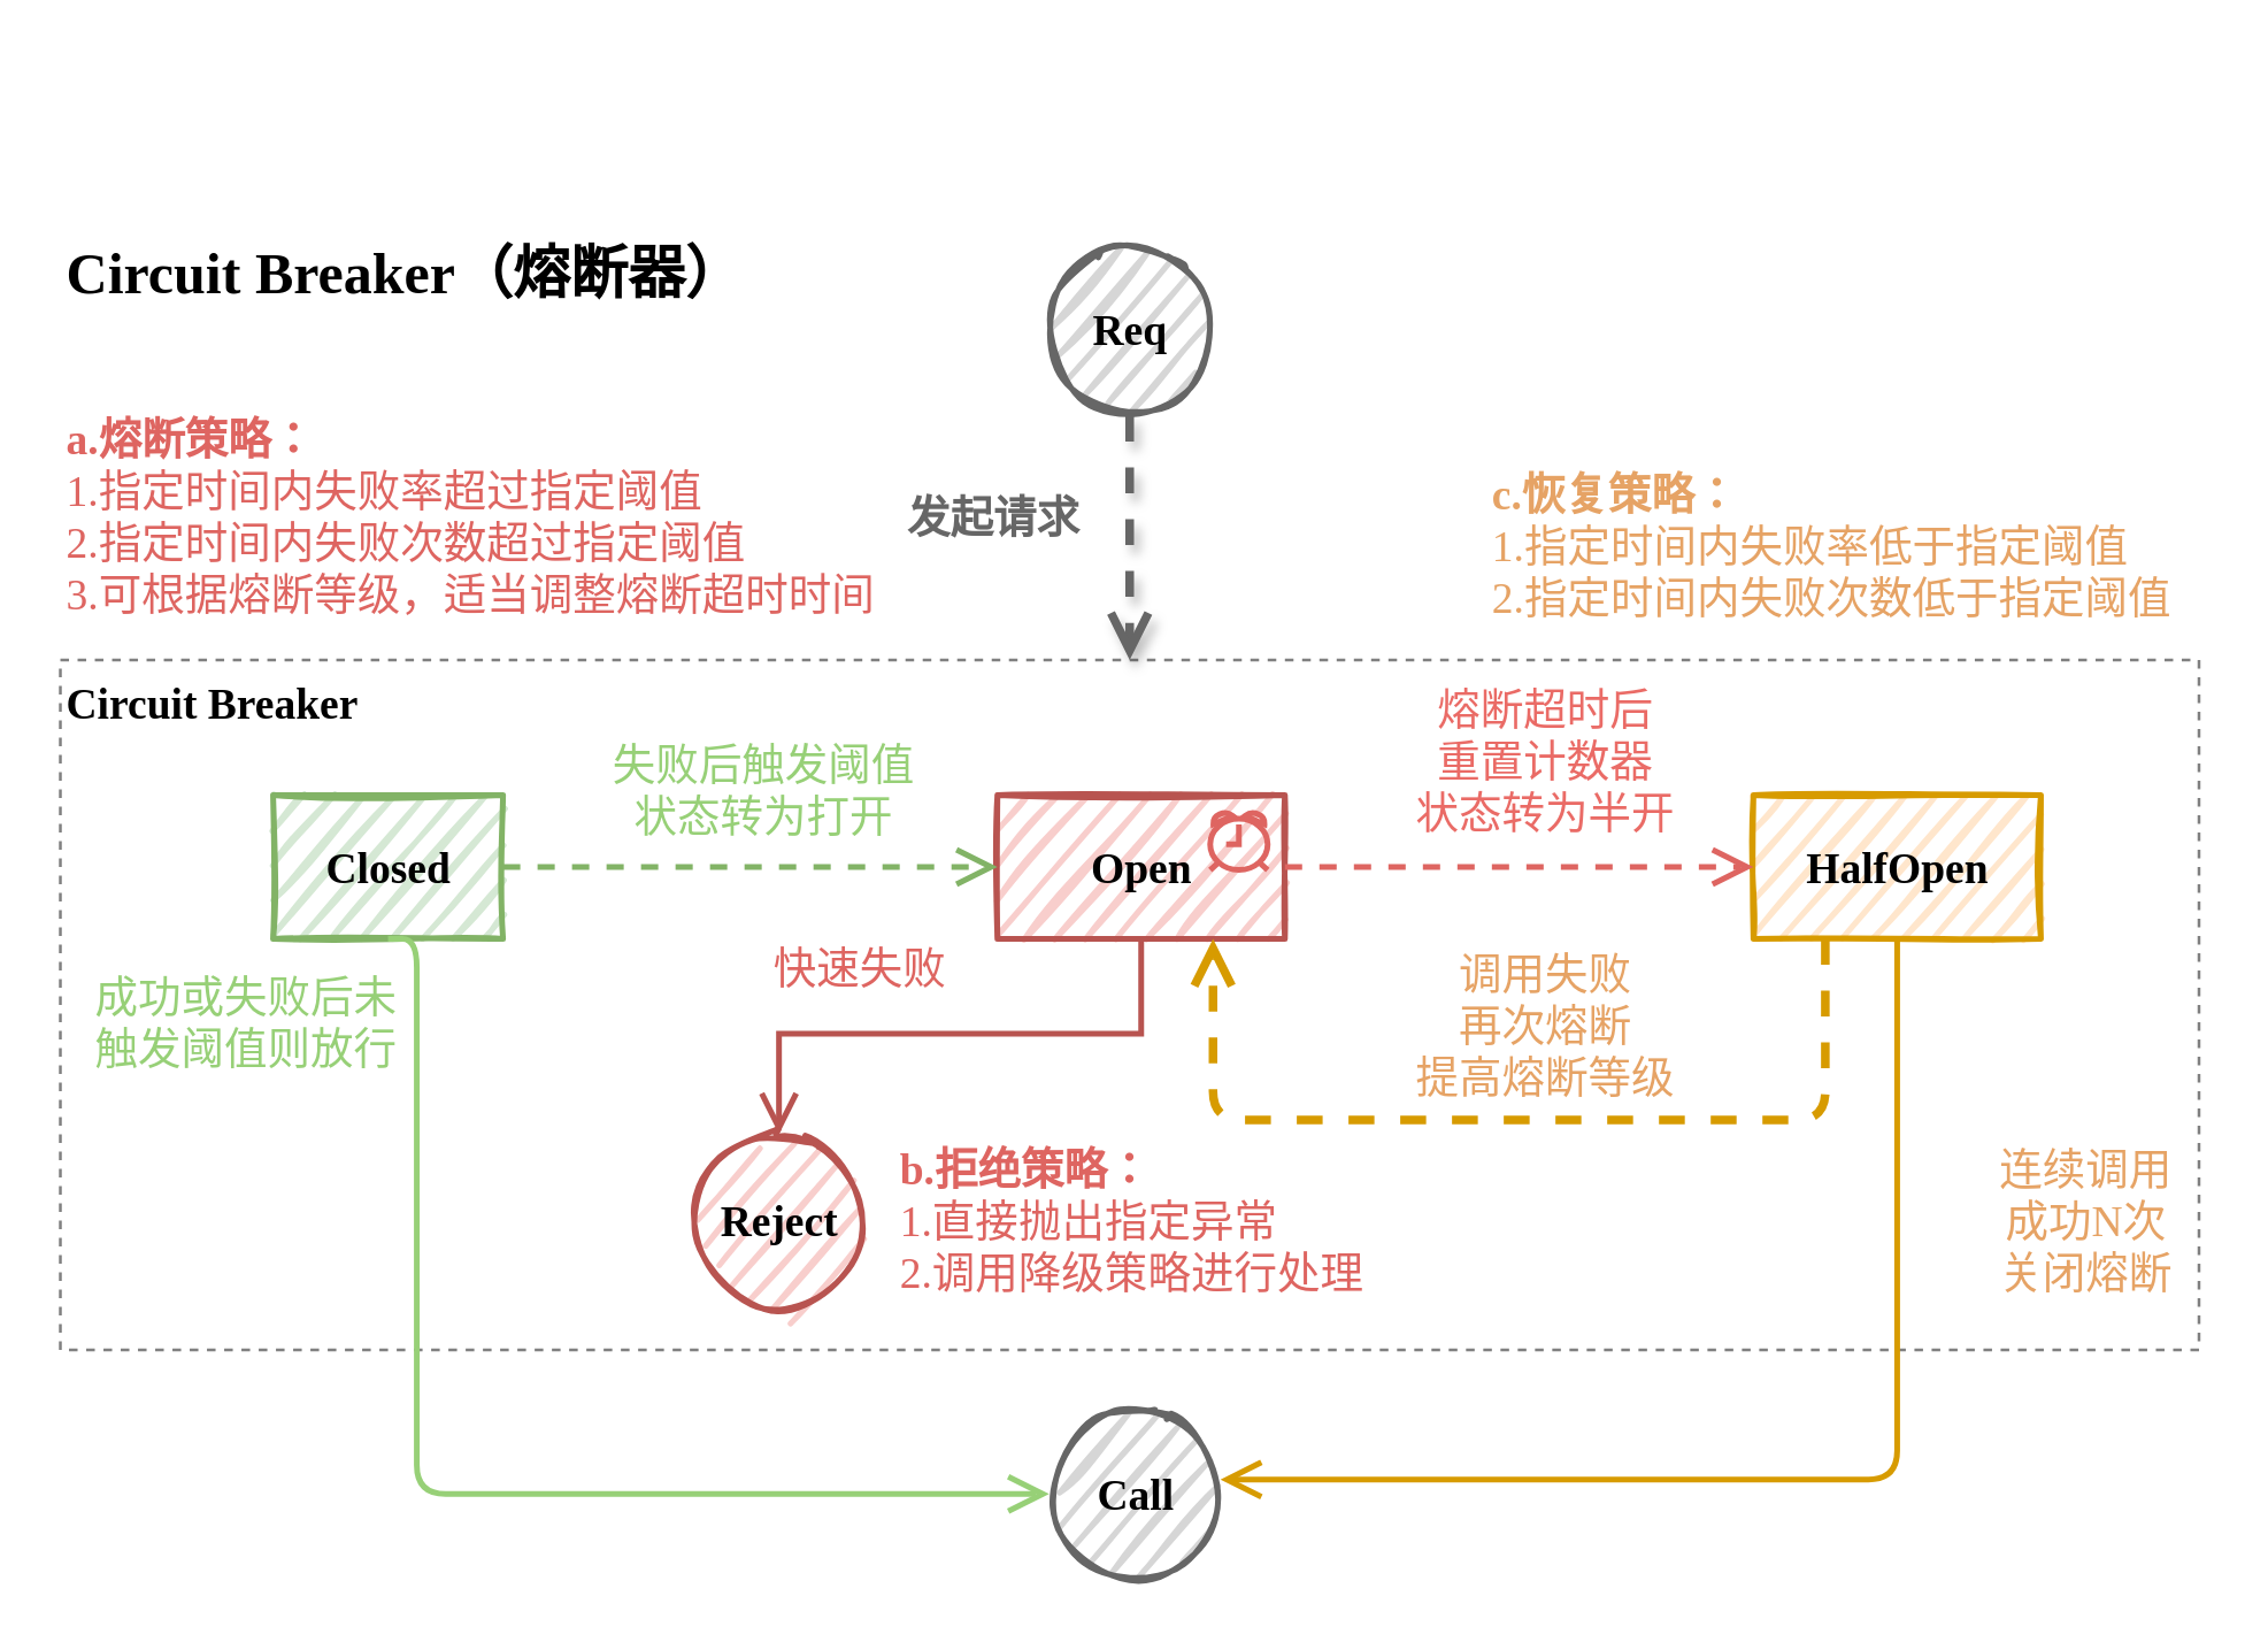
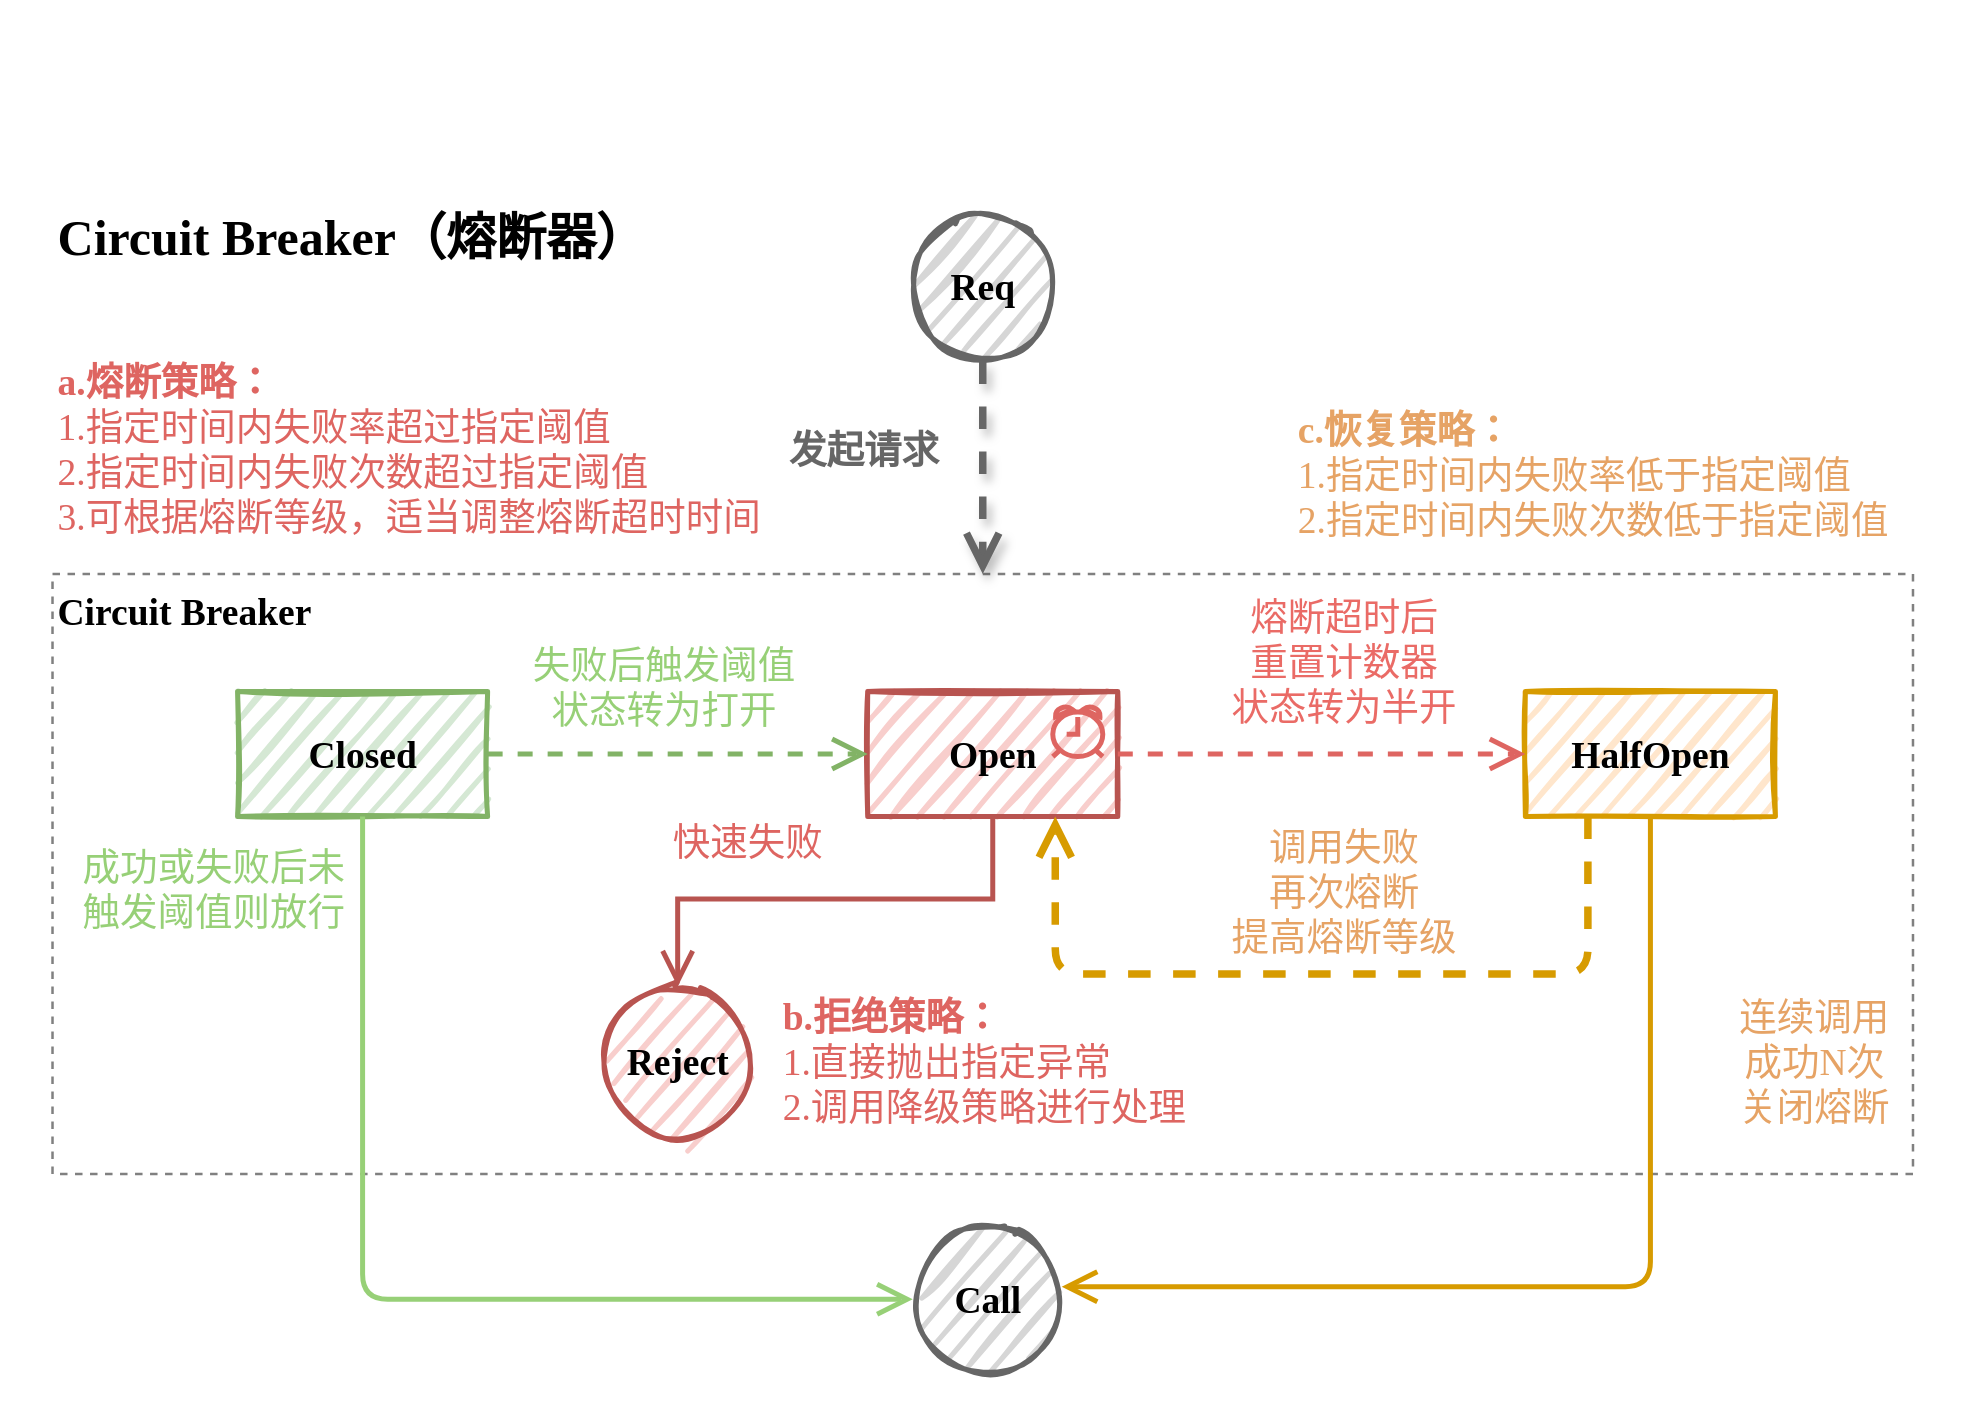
- <mxCell id="3" value="&lt;b style=&quot;font-size: 15px&quot;&gt;Closed&lt;/b&gt;" style="whiteSpace=wrap;html=1;fontFamily=Comic Sans MS;fontSize=15;strokeWidth=2;fillColor=#d5e8d4;sketch=1;fillWeight=2;hachureGap=8;fillStyle=auto;strokeColor=#82b366;" vertex="1" parent="1"><mxGeometry x="94.5" y="276" width="80" height="50" as="geometry" /></mxCell>
+ <mxCell id="3" value="&lt;b style=&quot;font-size: 15px&quot;&gt;Closed&lt;/b&gt;" style="whiteSpace=wrap;html=1;fontFamily=Comic Sans MS;fontSize=15;strokeWidth=2;fillColor=#d5e8d4;sketch=1;fillWeight=2;hachureGap=8;fillStyle=auto;strokeColor=#82b366;" vertex="1" parent="1"><mxGeometry x="94.5" y="276" width="100" height="50" as="geometry" /></mxCell>
